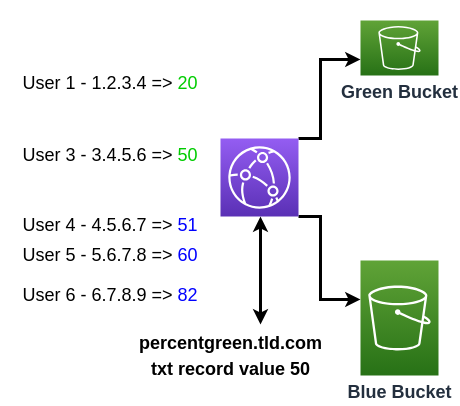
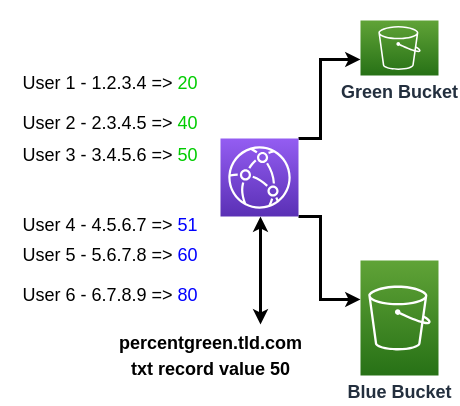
+ <mxCell id="10" value="User 2 - 2.3.4.5 =&amp;gt; &lt;font color=&quot;#00cc00&quot;&gt;40&lt;/font&gt;" style="text;html=1;strokeColor=none;fillColor=none;align=center;verticalAlign=middle;whiteSpace=wrap;rounded=0;fontSize=18;" vertex="1" parent="1"><mxGeometry x="20" y="108" width="180" height="30" as="geometry" /></mxCell>
- <mxCell id="14" value="User 6 - 6.7.8.9 =&amp;gt; &lt;font color=&quot;#0000ff&quot;&gt;82&lt;/font&gt;" style="text;html=1;strokeColor=none;fillColor=none;align=center;verticalAlign=middle;whiteSpace=wrap;rounded=0;fontSize=18;" vertex="1" parent="1"><mxGeometry x="20" y="280" width="180" height="30" as="geometry" /></mxCell>
+ <mxCell id="14" value="User 6 - 6.7.8.9 =&amp;gt; &lt;font color=&quot;#0000ff&quot;&gt;80&lt;/font&gt;" style="text;html=1;strokeColor=none;fillColor=none;align=center;verticalAlign=middle;whiteSpace=wrap;rounded=0;fontSize=18;" vertex="1" parent="1"><mxGeometry x="20" y="280" width="180" height="30" as="geometry" /></mxCell>
- <mxCell id="7" value="&lt;b&gt;&lt;font style=&quot;font-size: 18px&quot;&gt;percentgreen.tld.com&lt;br&gt;&lt;/font&gt;&lt;/b&gt;&lt;b&gt;&lt;font style=&quot;font-size: 18px&quot;&gt;txt record value 50&lt;/font&gt;&lt;/b&gt;&lt;b&gt;&lt;font style=&quot;font-size: 18px&quot;&gt;&lt;br&gt;&lt;/font&gt;&lt;/b&gt;" style="text;html=1;align=center;verticalAlign=middle;resizable=0;points=[];autosize=1;strokeColor=none;fillColor=none;fontSize=21;" vertex="1" parent="1"><mxGeometry x="130" y="324" width="200" height="60" as="geometry" /></mxCell>
+ <mxCell id="7" value="&lt;b&gt;&lt;font style=&quot;font-size: 18px&quot;&gt;percentgreen.tld.com&lt;br&gt;&lt;/font&gt;&lt;/b&gt;&lt;b&gt;&lt;font style=&quot;font-size: 18px&quot;&gt;txt record value 50&lt;/font&gt;&lt;/b&gt;&lt;b&gt;&lt;font style=&quot;font-size: 18px&quot;&gt;&lt;br&gt;&lt;/font&gt;&lt;/b&gt;" style="text;html=1;align=center;verticalAlign=middle;resizable=0;points=[];autosize=1;strokeColor=none;fillColor=none;fontSize=21;" vertex="1" parent="1"><mxGeometry x="110" y="324" width="200" height="60" as="geometry" /></mxCell>
